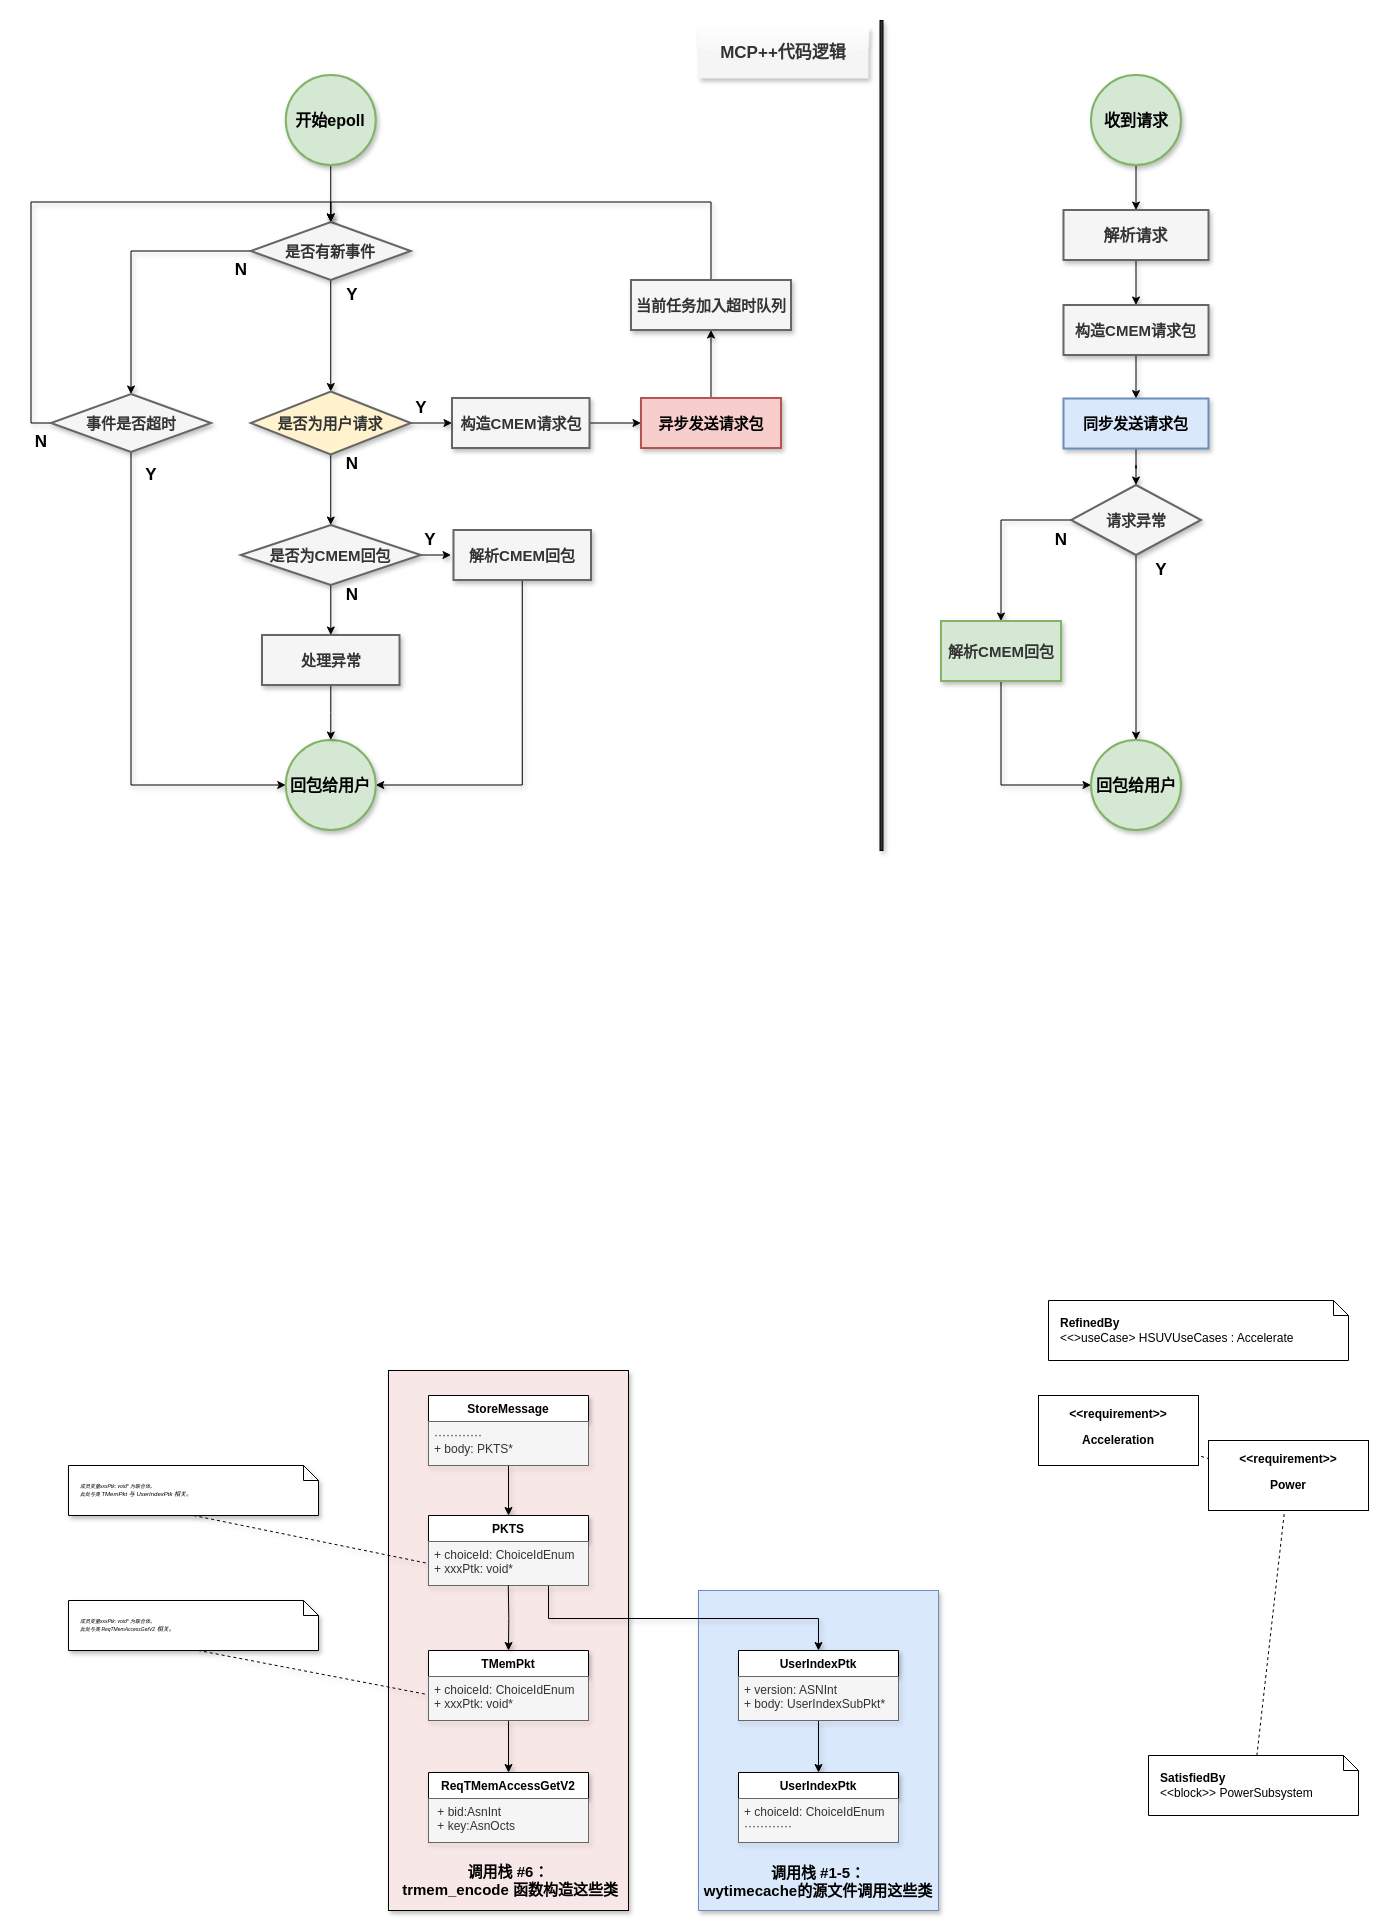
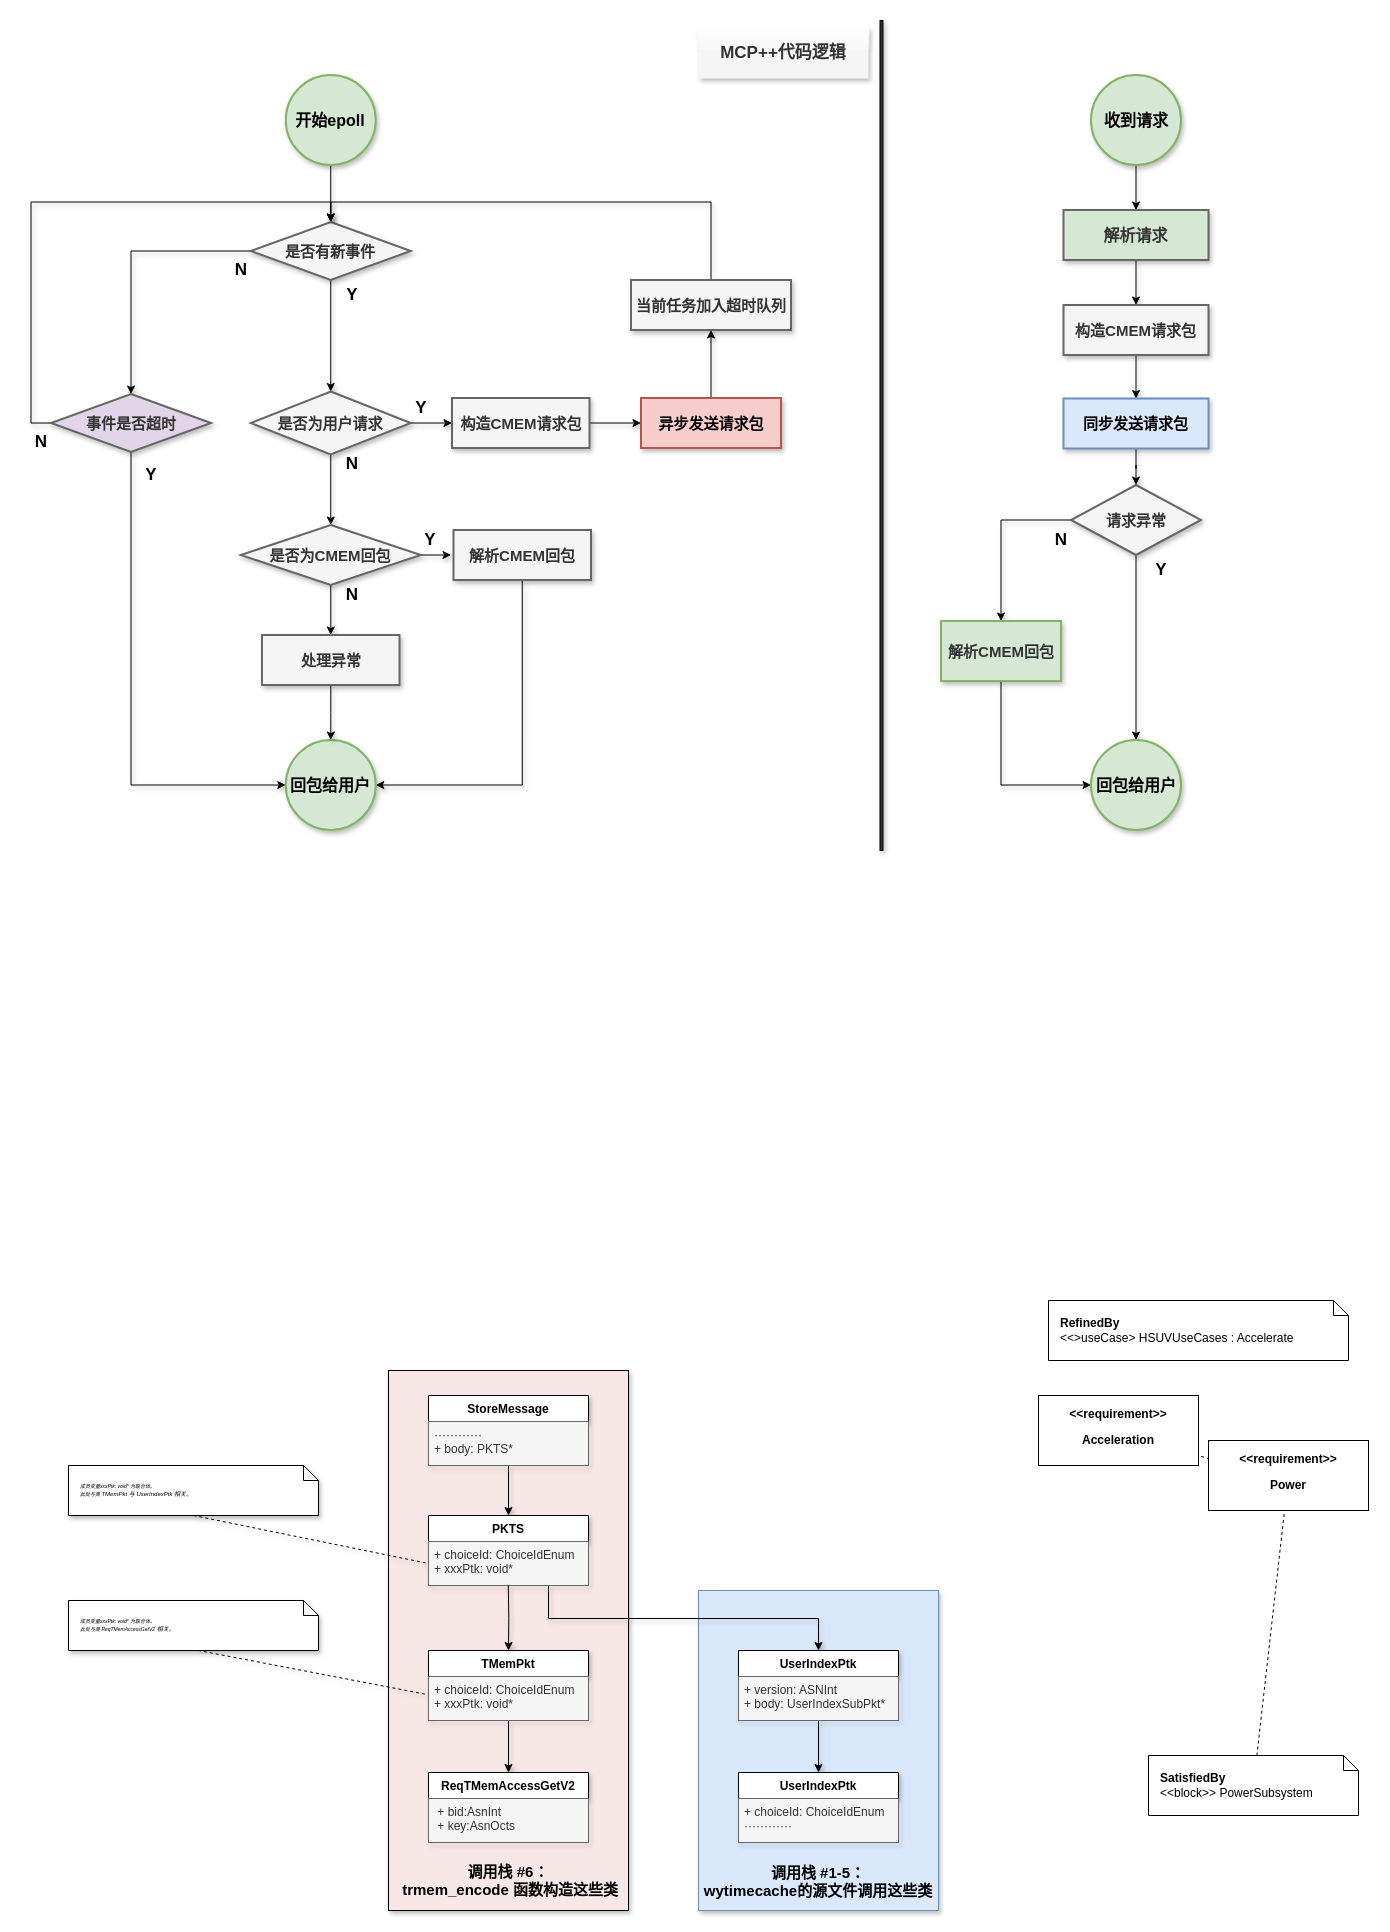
- <mxCell id="70" value="&lt;span style=&quot;font-size: 16px&quot;&gt;&lt;b&gt;解析请求&lt;/b&gt;&lt;/span&gt;" style="whiteSpace=wrap;html=1;strokeColor=#666666;strokeWidth=2;fillColor=#f5f5f5;fontColor=#333333;shadow=1;" vertex="1" parent="1"><mxGeometry x="1063" y="209.5" width="145" height="50" as="geometry" /></mxCell>
+ <mxCell id="70" value="&lt;span style=&quot;font-size: 16px&quot;&gt;&lt;b&gt;解析请求&lt;/b&gt;&lt;/span&gt;" style="whiteSpace=wrap;html=1;strokeColor=#666666;strokeWidth=2;fillColor=#d5e8d4;fontColor=#333333;shadow=1;" vertex="1" parent="1"><mxGeometry x="1063" y="209.5" width="145" height="50" as="geometry" /></mxCell>
- <mxCell id="55" value="&lt;font style=&quot;font-size: 15px&quot;&gt;&lt;b&gt;事件是否超时&lt;/b&gt;&lt;/font&gt;" style="rhombus;whiteSpace=wrap;html=1;strokeWidth=2;fillColor=#f5f5f5;strokeColor=#666666;fontColor=#333333;sketch=0;shadow=1;" vertex="1" parent="1"><mxGeometry x="50.5" y="393.5" width="160" height="58" as="geometry" /></mxCell>
+ <mxCell id="55" value="&lt;font style=&quot;font-size: 15px&quot;&gt;&lt;b&gt;事件是否超时&lt;/b&gt;&lt;/font&gt;" style="rhombus;whiteSpace=wrap;html=1;strokeWidth=2;fillColor=#e1d5e7;strokeColor=#666666;fontColor=#333333;sketch=0;shadow=1;" vertex="1" parent="1"><mxGeometry x="50.5" y="393.5" width="160" height="58" as="geometry" /></mxCell>
- <mxCell id="45" value="&lt;b style=&quot;font-size: 15px&quot;&gt;是否为用户请求&lt;/b&gt;" style="rhombus;whiteSpace=wrap;html=1;strokeWidth=2;fillColor=#fff2cc;strokeColor=#666666;fontColor=#333333;sketch=0;shadow=1;" vertex="1" parent="1"><mxGeometry x="250.25" y="391" width="160" height="63" as="geometry" /></mxCell>
+ <mxCell id="45" value="&lt;b style=&quot;font-size: 15px&quot;&gt;是否为用户请求&lt;/b&gt;" style="rhombus;whiteSpace=wrap;html=1;strokeWidth=2;fillColor=#f5f5f5;strokeColor=#666666;fontColor=#333333;sketch=0;shadow=1;" vertex="1" parent="1"><mxGeometry x="250.25" y="391" width="160" height="63" as="geometry" /></mxCell>
